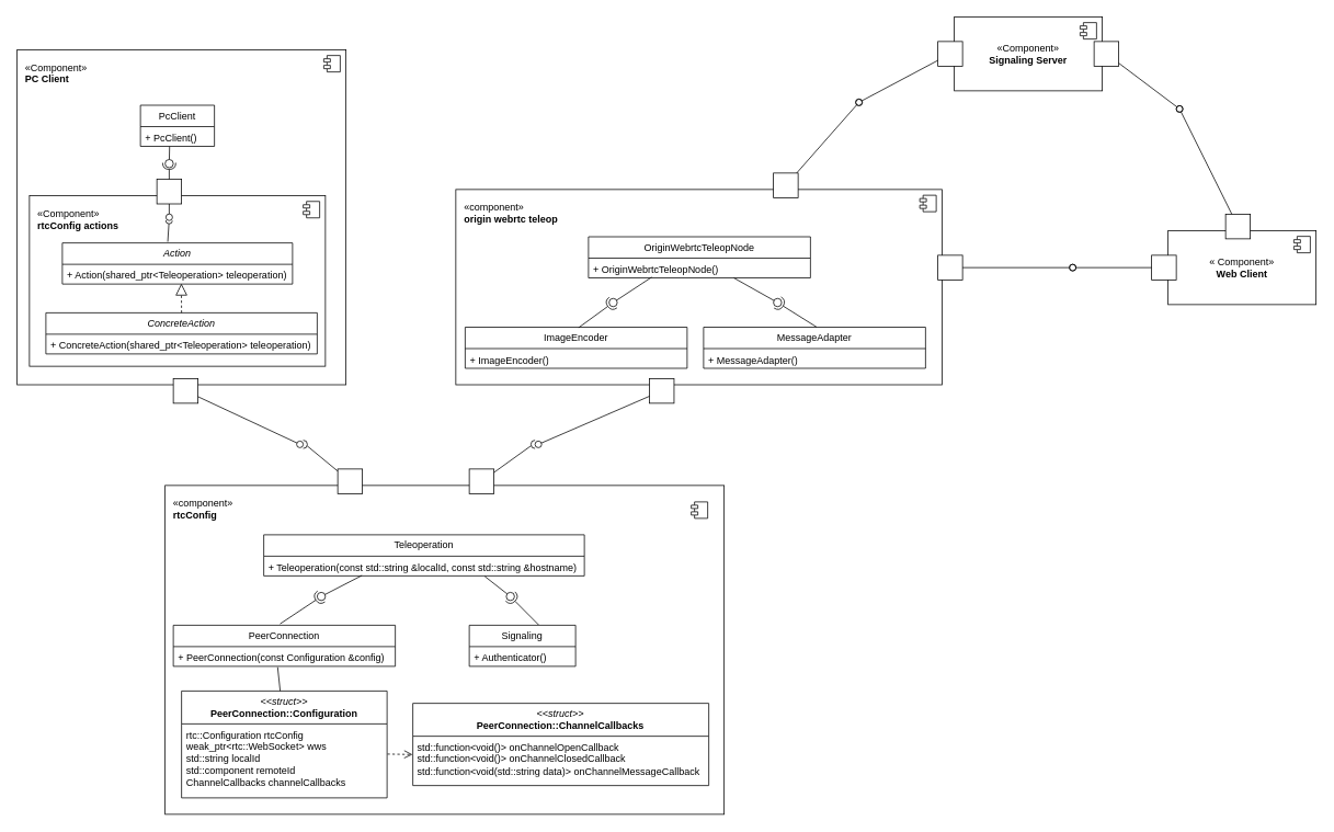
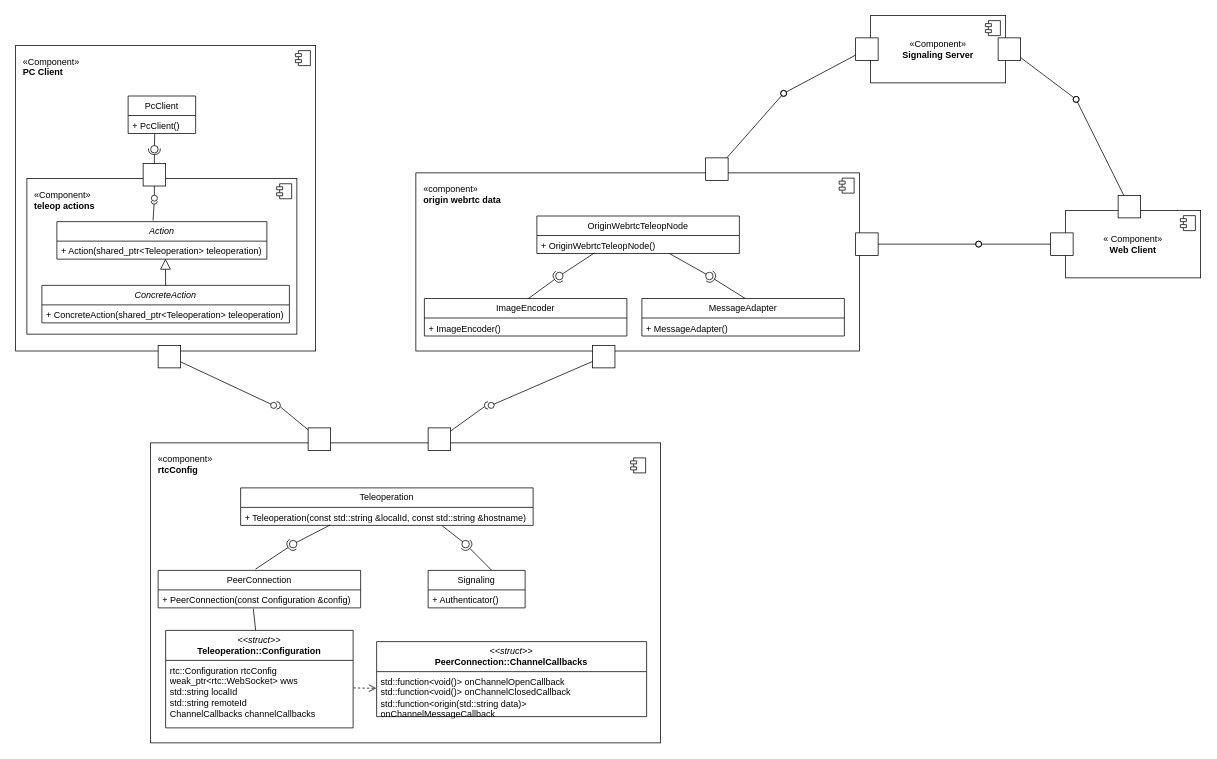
- <mxCell id="8" value="«component»&lt;br&gt;&lt;b&gt;origin webrtc teleop&lt;/b&gt;" style="html=1;dropTarget=0;whiteSpace=wrap;verticalAlign=top;align=left;horizontal=1;labelPosition=center;verticalLabelPosition=middle;spacingLeft=0;spacing=10;" parent="7" vertex="1"><mxGeometry width="591.35" height="237.5" as="geometry" /></mxCell>
+ <mxCell id="8" value="«component»&lt;br&gt;&lt;b&gt;origin webrtc data&lt;/b&gt;" style="html=1;dropTarget=0;whiteSpace=wrap;verticalAlign=top;align=left;horizontal=1;labelPosition=center;verticalLabelPosition=middle;spacingLeft=0;spacing=10;" parent="7" vertex="1"><mxGeometry width="591.35" height="237.5" as="geometry" /></mxCell>
- <mxCell id="55" value="«Component»&lt;br&gt;&lt;b&gt;rtcConfig actions&lt;/b&gt;" style="html=1;dropTarget=0;whiteSpace=wrap;align=left;verticalAlign=top;spacing=10;" vertex="1" parent="50"><mxGeometry x="15" y="177.5" width="360" height="207.5" as="geometry" /></mxCell>
+ <mxCell id="55" value="«Component»&lt;br&gt;&lt;b&gt;teleop actions&lt;/b&gt;" style="html=1;dropTarget=0;whiteSpace=wrap;align=left;verticalAlign=top;spacing=10;" vertex="1" parent="50"><mxGeometry x="15" y="177.5" width="360" height="207.5" as="geometry" /></mxCell>
- <mxCell id="61" value="" style="endArrow=block;dashed=1;endFill=0;endSize=12;html=1;rounded=0;exitX=0.5;exitY=0;exitDx=0;exitDy=0;entryX=0.517;entryY=0.975;entryDx=0;entryDy=0;entryPerimeter=0;" edge="1" parent="50" source="59" target="58"><mxGeometry width="160" relative="1" as="geometry"><mxPoint x="-275" y="425" as="sourcePoint" /><mxPoint x="-115" y="425" as="targetPoint" /></mxGeometry></mxCell>
+ <mxCell id="61" value="" style="endArrow=block;dashed=0;endFill=0;endSize=12;html=1;rounded=0;exitX=0.5;exitY=0;exitDx=0;exitDy=0;entryX=0.517;entryY=0.975;entryDx=0;entryDy=0;entryPerimeter=0;" edge="1" parent="50" source="59" target="58"><mxGeometry width="160" relative="1" as="geometry"><mxPoint x="-275" y="425" as="sourcePoint" /><mxPoint x="-115" y="425" as="targetPoint" /></mxGeometry></mxCell>
- <mxCell id="33" value="&lt;i&gt;&amp;lt;&amp;lt;struct&amp;gt;&amp;gt;&lt;/i&gt;&lt;br&gt;&lt;b&gt;PeerConnection::Configuration&lt;/b&gt;" style="swimlane;fontStyle=0;childLayout=stackLayout;horizontal=1;startSize=40;fillColor=none;horizontalStack=0;resizeParent=1;resizeParentMax=0;resizeLast=0;collapsible=1;marginBottom=0;whiteSpace=wrap;html=1;" parent="26" vertex="1"><mxGeometry x="20" y="250" width="250" height="130" as="geometry"><mxRectangle x="830" y="650" width="100" height="30" as="alternateBounds" /></mxGeometry></mxCell>
+ <mxCell id="33" value="&lt;i&gt;&amp;lt;&amp;lt;struct&amp;gt;&amp;gt;&lt;/i&gt;&lt;br&gt;&lt;b&gt;Teleoperation::Configuration&lt;/b&gt;" style="swimlane;fontStyle=0;childLayout=stackLayout;horizontal=1;startSize=40;fillColor=none;horizontalStack=0;resizeParent=1;resizeParentMax=0;resizeLast=0;collapsible=1;marginBottom=0;whiteSpace=wrap;html=1;" parent="26" vertex="1"><mxGeometry x="20" y="250" width="250" height="130" as="geometry"><mxRectangle x="830" y="650" width="100" height="30" as="alternateBounds" /></mxGeometry></mxCell>
- <mxCell id="34" value="rtc::Configuration rtcConfig&lt;div&gt;weak_ptr&amp;lt;rtc::WebSocket&amp;gt; wws&lt;/div&gt;&lt;div&gt;std::string localId&lt;/div&gt;&lt;div&gt;std::component remoteId&lt;/div&gt;&lt;div&gt;ChannelCallbacks channelCallbacks&lt;/div&gt;" style="text;strokeColor=none;fillColor=none;align=left;verticalAlign=top;spacingLeft=4;spacingRight=4;overflow=hidden;rotatable=0;points=[[0,0.5],[1,0.5]];portConstraint=eastwest;whiteSpace=wrap;html=1;" parent="33" vertex="1"><mxGeometry y="40" width="250" height="90" as="geometry" /></mxCell>
+ <mxCell id="34" value="rtc::Configuration rtcConfig&lt;div&gt;weak_ptr&amp;lt;rtc::WebSocket&amp;gt; wws&lt;/div&gt;&lt;div&gt;std::string localId&lt;/div&gt;&lt;div&gt;std::string remoteId&lt;/div&gt;&lt;div&gt;ChannelCallbacks channelCallbacks&lt;/div&gt;" style="text;strokeColor=none;fillColor=none;align=left;verticalAlign=top;spacingLeft=4;spacingRight=4;overflow=hidden;rotatable=0;points=[[0,0.5],[1,0.5]];portConstraint=eastwest;whiteSpace=wrap;html=1;" parent="33" vertex="1"><mxGeometry y="40" width="250" height="90" as="geometry" /></mxCell>
- <mxCell id="36" value="std::function&amp;lt;void()&amp;gt; onChannelOpenCallback&lt;div&gt;std::function&amp;lt;void()&amp;gt; onChannelClosedCallback&lt;/div&gt;&lt;div&gt;std::function&amp;lt;void(std::string data)&amp;gt; onChannelMessageCallback&lt;/div&gt;" style="text;strokeColor=none;fillColor=none;align=left;verticalAlign=top;spacingLeft=4;spacingRight=4;overflow=hidden;rotatable=0;points=[[0,0.5],[1,0.5]];portConstraint=eastwest;whiteSpace=wrap;html=1;" parent="35" vertex="1"><mxGeometry y="40" width="360" height="60" as="geometry" /></mxCell>
+ <mxCell id="36" value="std::function&amp;lt;void()&amp;gt; onChannelOpenCallback&lt;div&gt;std::function&amp;lt;void()&amp;gt; onChannelClosedCallback&lt;/div&gt;&lt;div&gt;std::function&amp;lt;origin(std::string data)&amp;gt; onChannelMessageCallback&lt;/div&gt;" style="text;strokeColor=none;fillColor=none;align=left;verticalAlign=top;spacingLeft=4;spacingRight=4;overflow=hidden;rotatable=0;points=[[0,0.5],[1,0.5]];portConstraint=eastwest;whiteSpace=wrap;html=1;" parent="35" vertex="1"><mxGeometry y="40" width="360" height="60" as="geometry" /></mxCell>
